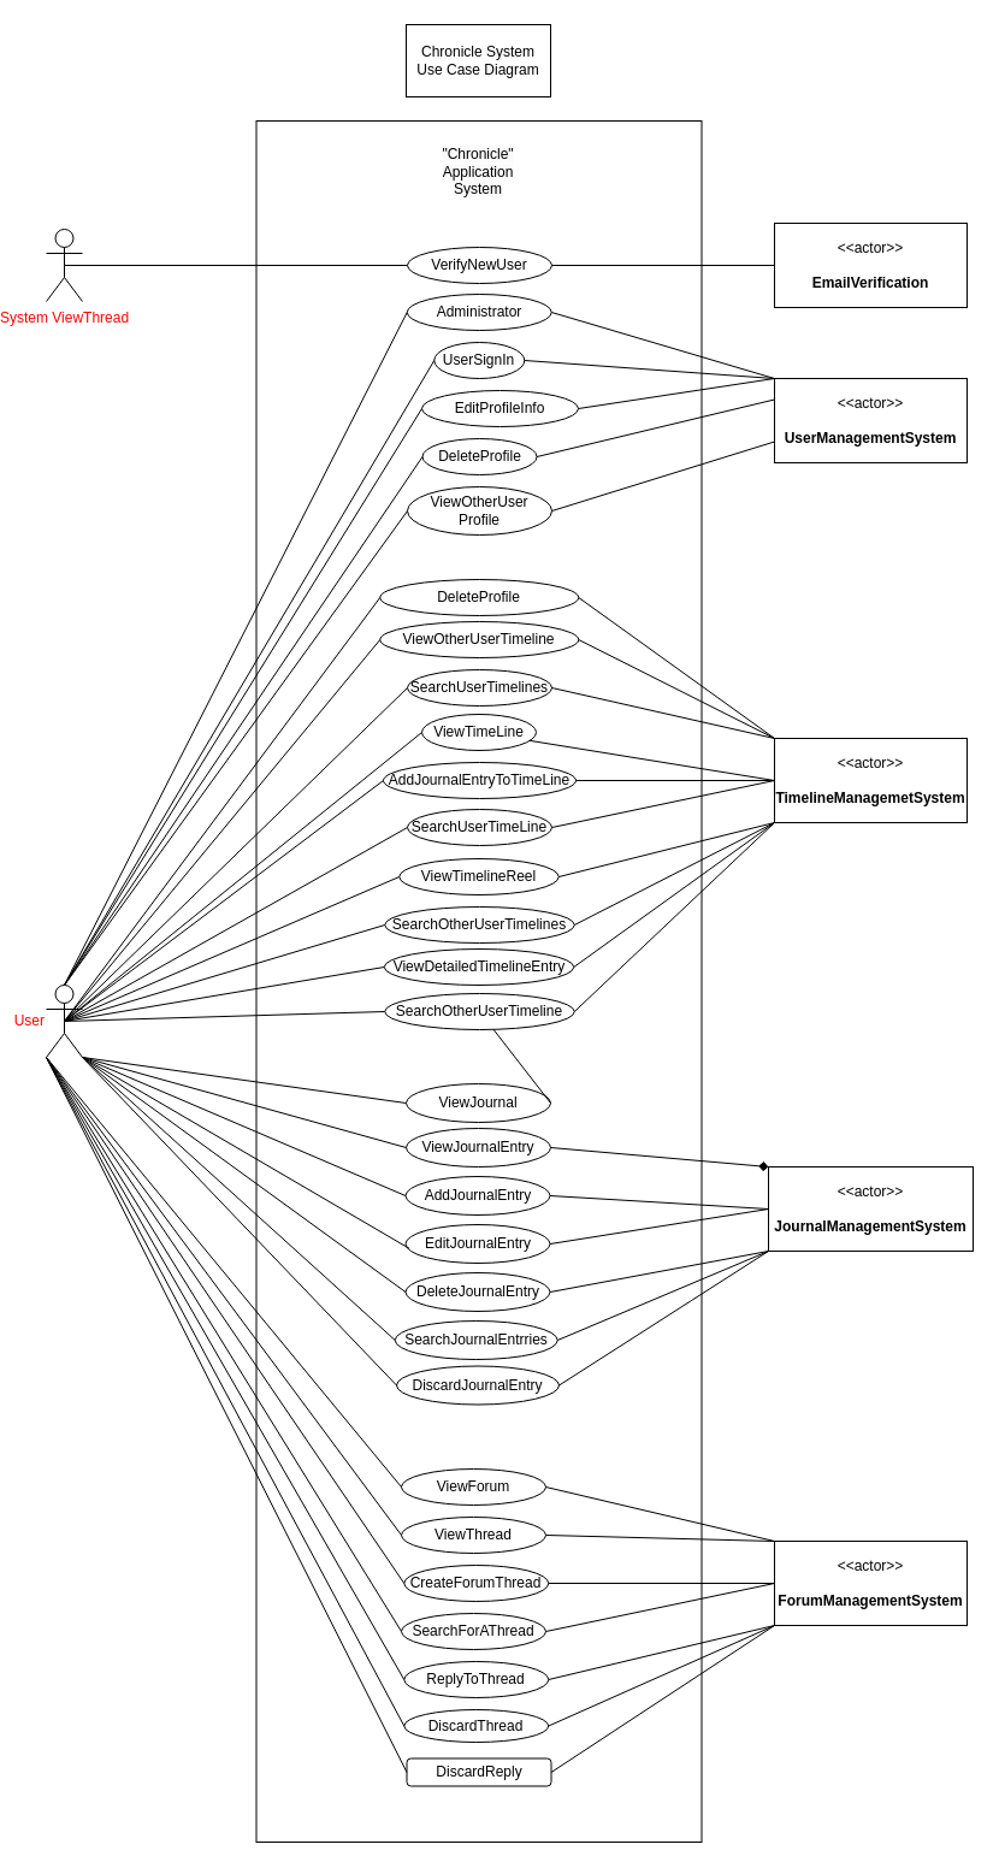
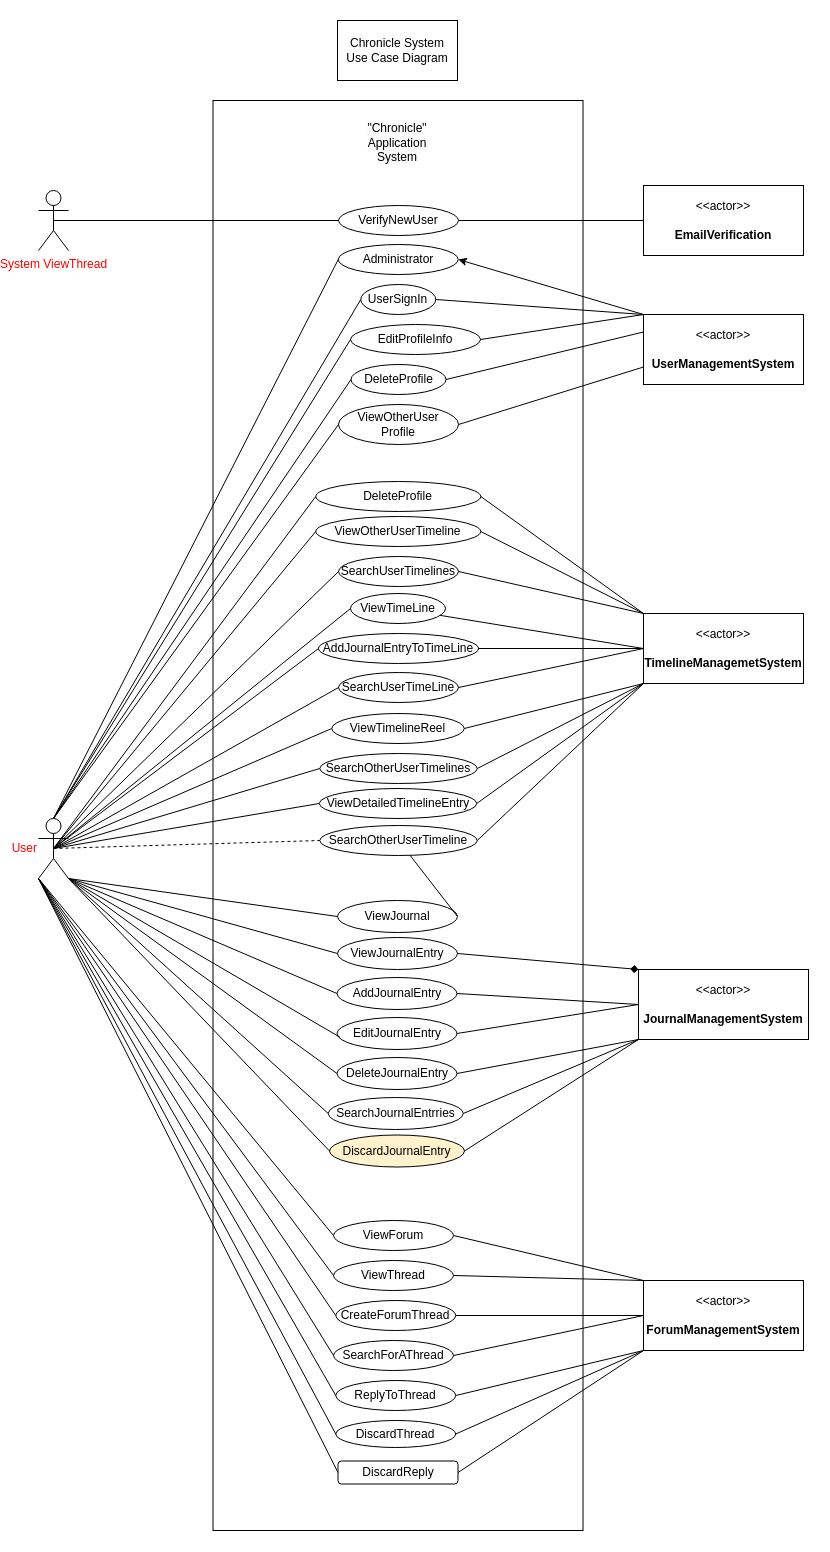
- <mxCell id="8" value="" style="endArrow=none;html=1;rounded=0;entryX=1;entryY=0.5;entryDx=0;entryDy=0;exitX=0;exitY=0;exitDx=0;exitDy=0;" parent="1" source="3" target="4" edge="1"><mxGeometry width="50" height="50" relative="1" as="geometry"><mxPoint x="583.5" y="385" as="sourcePoint" /><mxPoint x="406.5" y="380" as="targetPoint" /></mxGeometry></mxCell>
+ <mxCell id="8" value="" style="endArrow=classic;html=1;rounded=0;entryX=1;entryY=0.5;entryDx=0;entryDy=0;exitX=0;exitY=0;exitDx=0;exitDy=0;" parent="1" source="3" target="4" edge="1"><mxGeometry width="50" height="50" relative="1" as="geometry"><mxPoint x="583.5" y="385" as="sourcePoint" /><mxPoint x="406.5" y="380" as="targetPoint" /></mxGeometry></mxCell>
- <mxCell id="93" value="" style="endArrow=none;html=1;rounded=0;exitX=0.5;exitY=0.5;exitDx=0;exitDy=0;exitPerimeter=0;entryX=0;entryY=0.5;entryDx=0;entryDy=0;" edge="1" parent="1" source="82" target="92"><mxGeometry width="50" height="50" relative="1" as="geometry"><mxPoint x="320" y="710" as="sourcePoint" /><mxPoint x="370" y="660" as="targetPoint" /></mxGeometry></mxCell>
+ <mxCell id="93" value="" style="endArrow=none;html=1;rounded=0;exitX=0.5;exitY=0.5;exitDx=0;exitDy=0;exitPerimeter=0;entryX=0;entryY=0.5;entryDx=0;entryDy=0;dashed=1;" edge="1" parent="1" source="82" target="92"><mxGeometry width="50" height="50" relative="1" as="geometry"><mxPoint x="320" y="710" as="sourcePoint" /><mxPoint x="370" y="660" as="targetPoint" /></mxGeometry></mxCell>
- <mxCell id="63" value="DiscardJournalEntry" style="ellipse;whiteSpace=wrap;html=1;" vertex="1" parent="1"><mxGeometry x="311" y="1134.5" width="135" height="32" as="geometry" /></mxCell>
+ <mxCell id="63" value="DiscardJournalEntry" style="ellipse;whiteSpace=wrap;html=1;fillColor=#fff2cc;" vertex="1" parent="1"><mxGeometry x="311" y="1134.5" width="135" height="32" as="geometry" /></mxCell>
